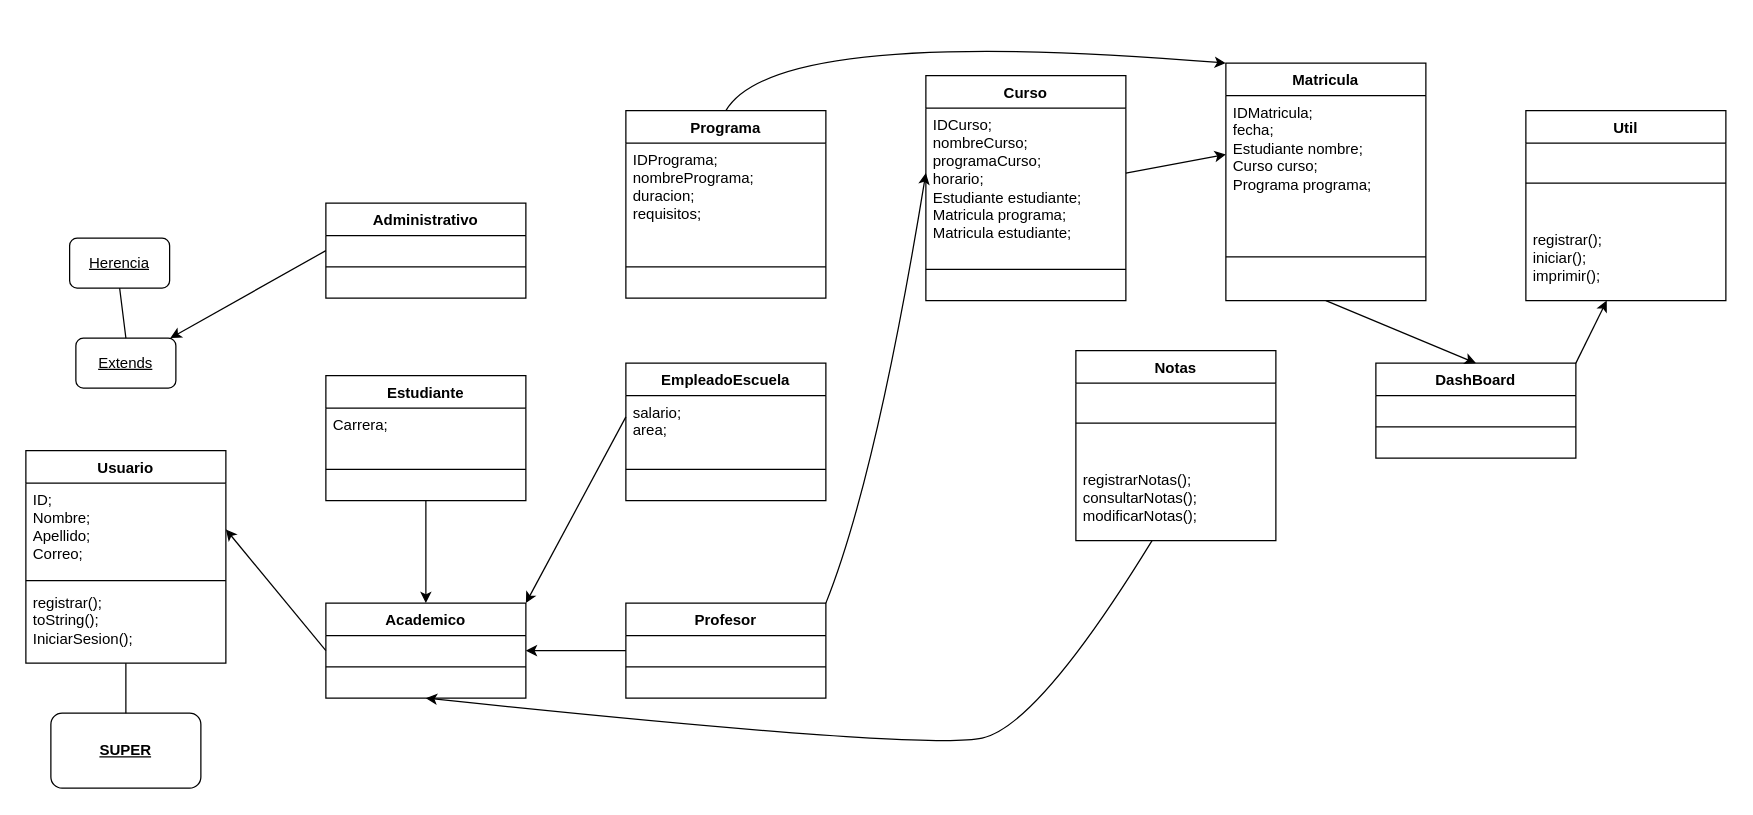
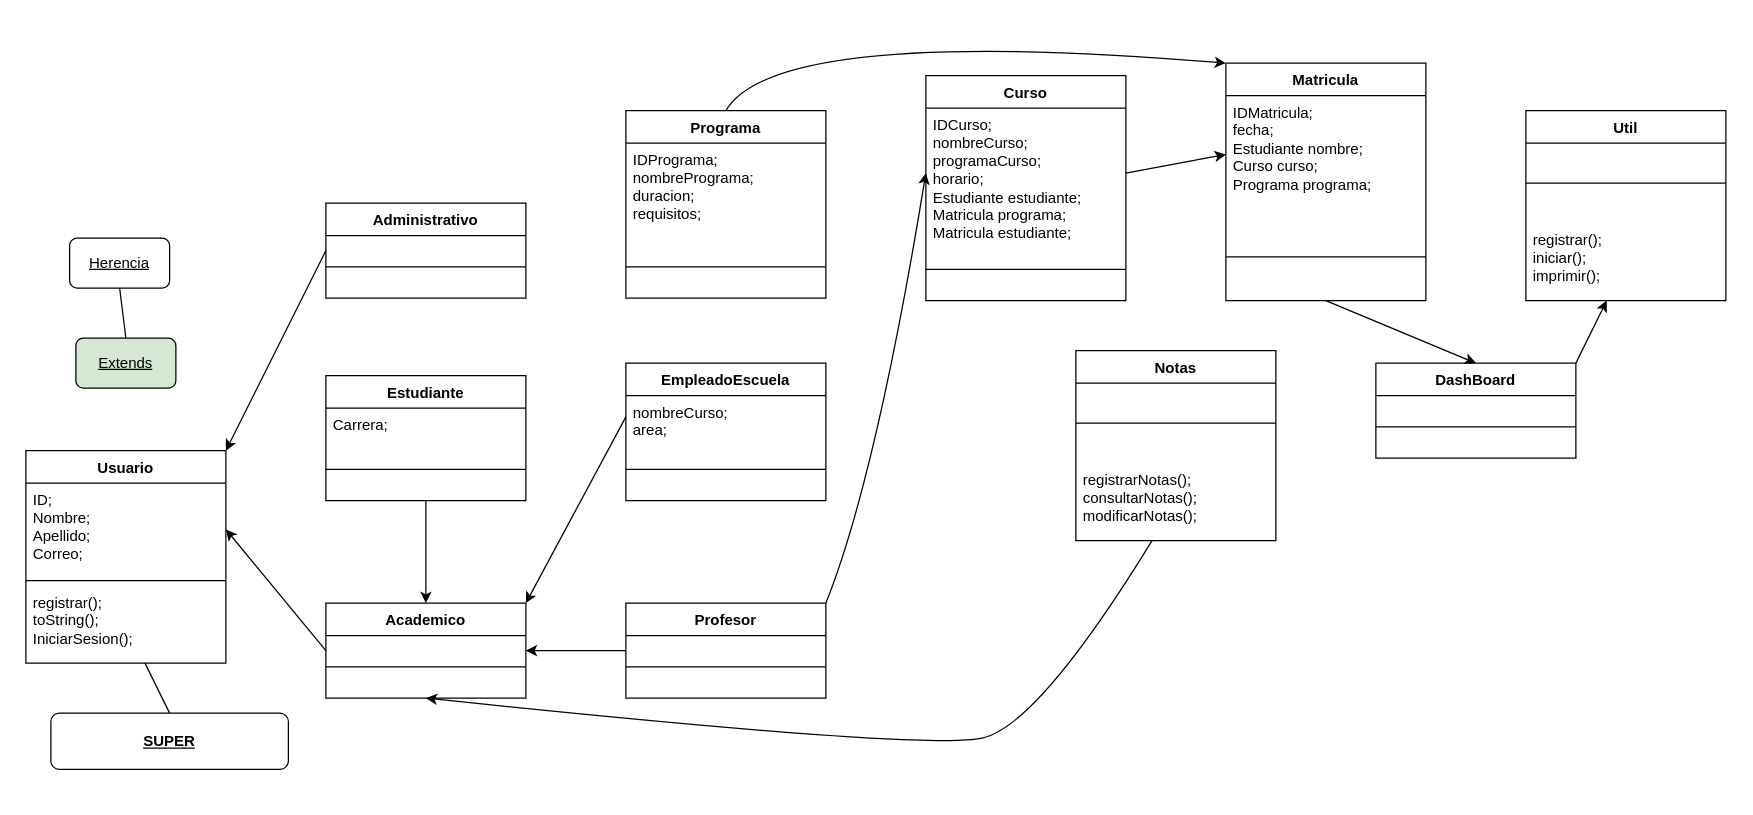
- <mxCell id="40" value="" style="endArrow=classic;html=1;rounded=0;exitX=0;exitY=0.5;exitDx=0;exitDy=0;" edge="1" parent="1" source="32" target="21"><mxGeometry width="50" height="50" relative="1" as="geometry"><mxPoint x="210" y="100" as="sourcePoint" /><mxPoint x="170" y="240" as="targetPoint" /></mxGeometry></mxCell>
+ <mxCell id="40" value="" style="endArrow=classic;html=1;rounded=0;exitX=0;exitY=0.5;exitDx=0;exitDy=0;entryX=1;entryY=0;entryDx=0;entryDy=0;" edge="1" parent="1" source="32" target="2"><mxGeometry width="50" height="50" relative="1" as="geometry"><mxPoint x="210" y="100" as="sourcePoint" /><mxPoint x="170" y="240" as="targetPoint" /></mxGeometry></mxCell>
- <mxCell id="21" value="&lt;u&gt;Extends&lt;/u&gt;" style="rounded=1;whiteSpace=wrap;html=1;" vertex="1" parent="1"><mxGeometry x="60" y="270" width="80" height="40" as="geometry" /></mxCell>
+ <mxCell id="21" value="&lt;u&gt;Extends&lt;/u&gt;" style="rounded=1;whiteSpace=wrap;html=1;fillColor=#d5e8d4;" vertex="1" parent="1"><mxGeometry x="60" y="270" width="80" height="40" as="geometry" /></mxCell>
- <mxCell id="10" value="salario;&lt;br&gt;area;" style="text;strokeColor=none;fillColor=none;align=left;verticalAlign=top;spacingLeft=4;spacingRight=4;overflow=hidden;rotatable=0;points=[[0,0.5],[1,0.5]];portConstraint=eastwest;whiteSpace=wrap;html=1;" vertex="1" parent="9"><mxGeometry y="26" width="160" height="34" as="geometry" /></mxCell>
+ <mxCell id="10" value="nombreCurso;&lt;br&gt;area;" style="text;strokeColor=none;fillColor=none;align=left;verticalAlign=top;spacingLeft=4;spacingRight=4;overflow=hidden;rotatable=0;points=[[0,0.5],[1,0.5]];portConstraint=eastwest;whiteSpace=wrap;html=1;" vertex="1" parent="9"><mxGeometry y="26" width="160" height="34" as="geometry" /></mxCell>
- <mxCell id="24" value="&lt;u&gt;&lt;b&gt;SUPER&lt;/b&gt;&lt;/u&gt;" style="rounded=1;whiteSpace=wrap;html=1;" vertex="1" parent="1"><mxGeometry x="40" y="570" width="120" height="60" as="geometry" /></mxCell>
+ <mxCell id="24" value="&lt;u&gt;&lt;b&gt;SUPER&lt;/b&gt;&lt;/u&gt;" style="rounded=1;whiteSpace=wrap;html=1;" vertex="1" parent="1"><mxGeometry x="40" y="570" width="190" height="45" as="geometry" /></mxCell>
